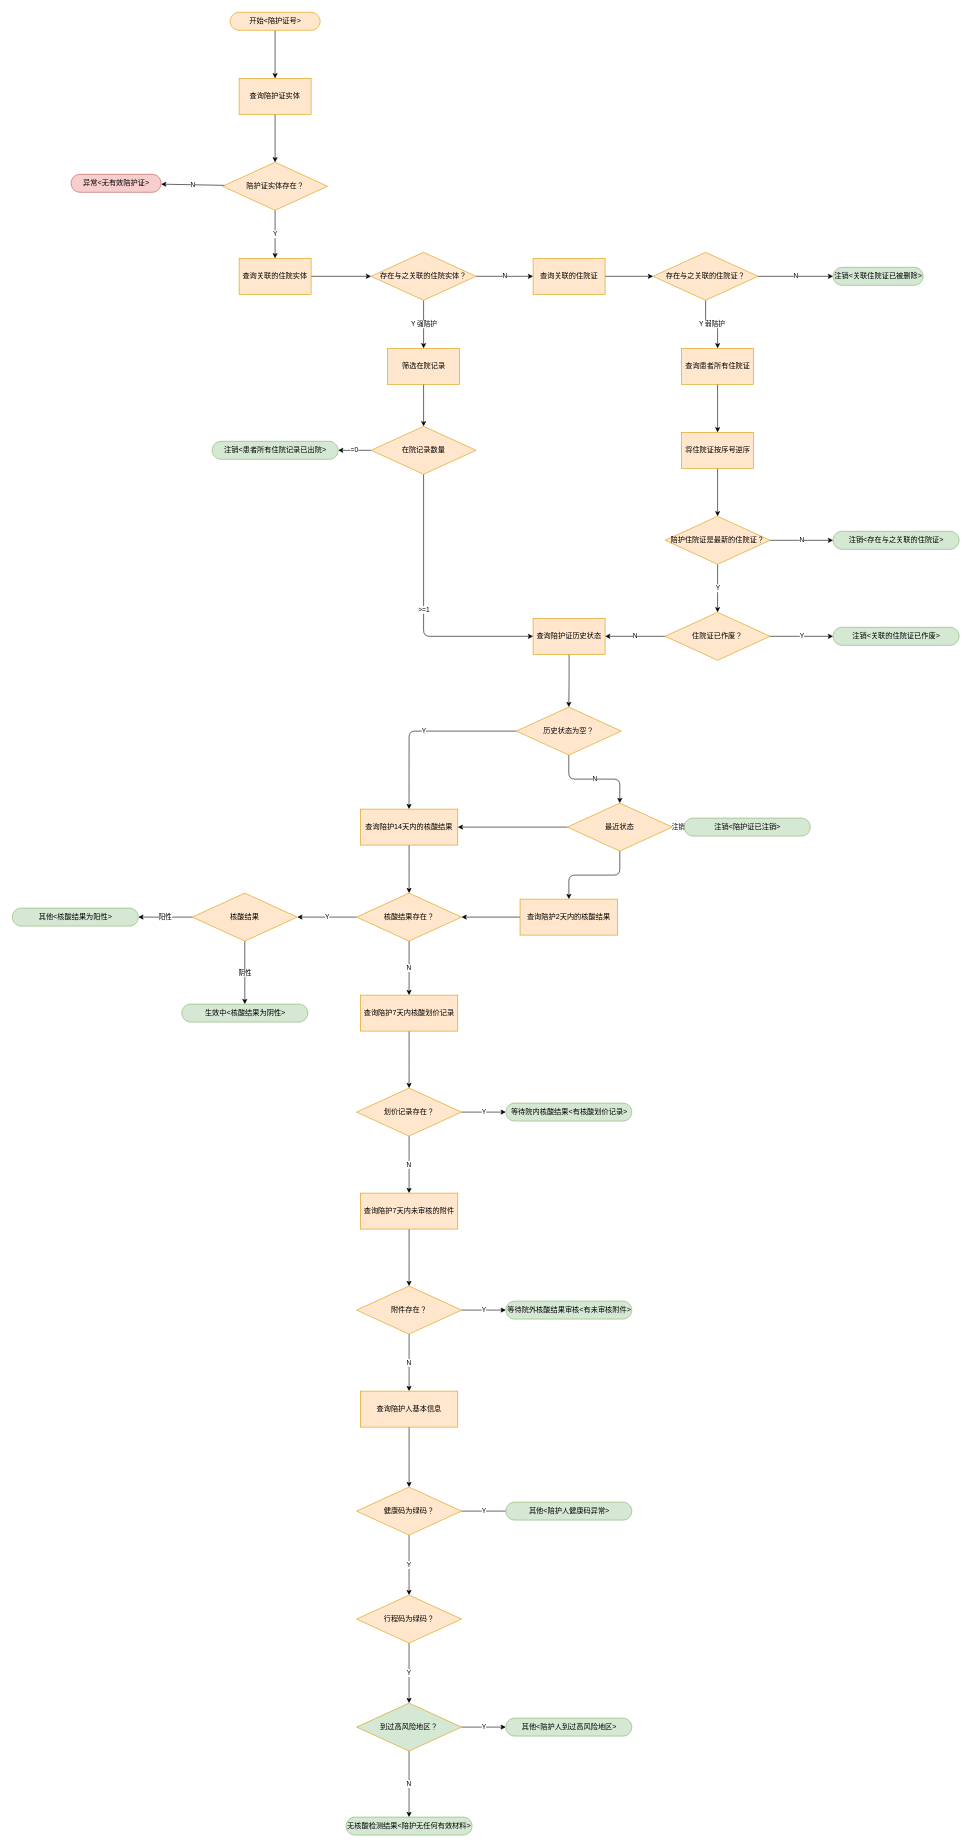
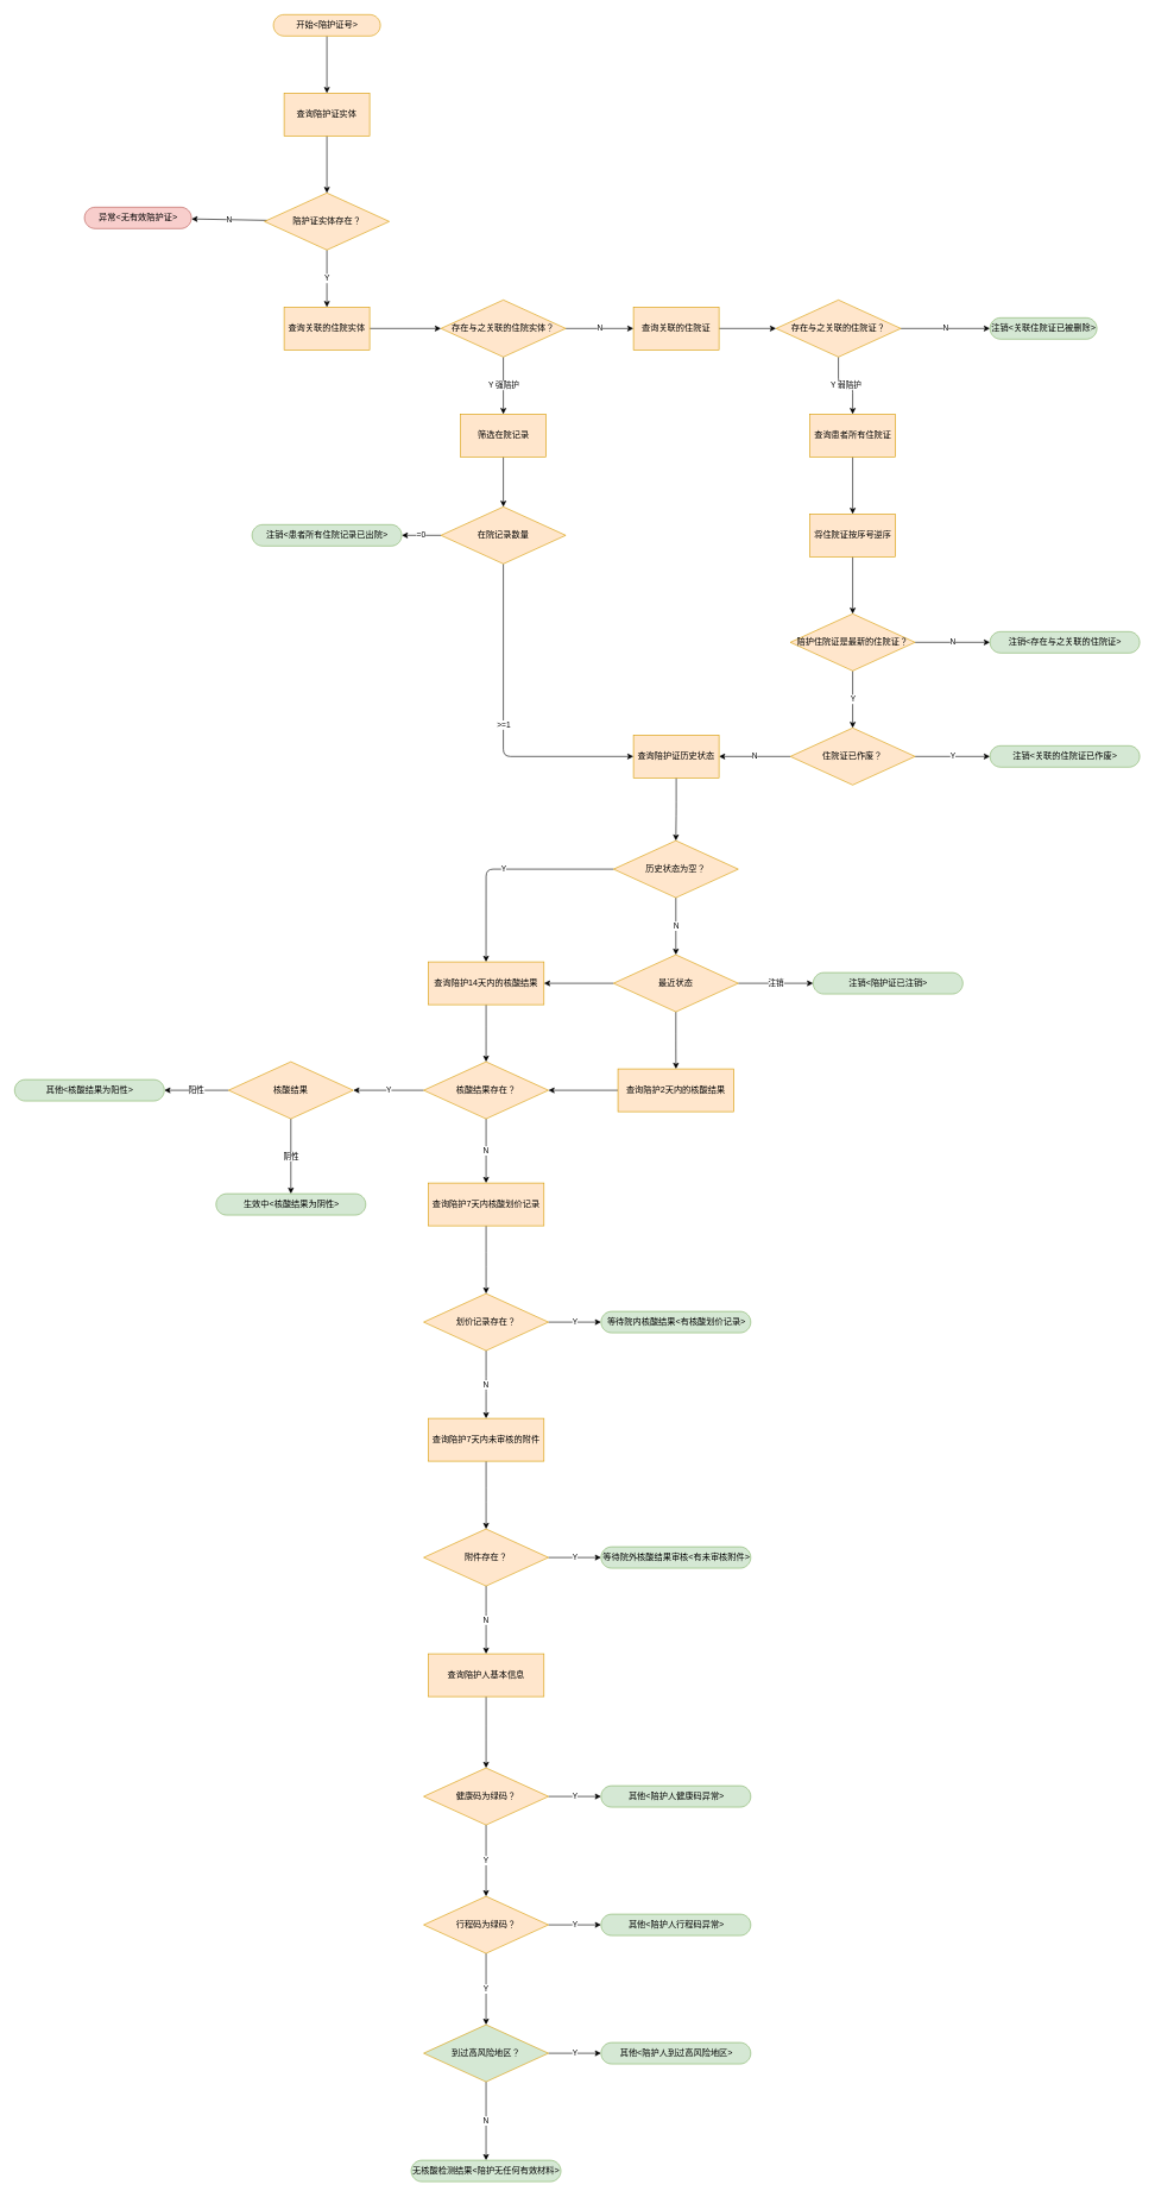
- <mxCell id="43" value="最近状态" style="rhombus;whiteSpace=wrap;html=1;dashed=0;strokeColor=#d79b00;fillColor=#ffe6cc;" parent="1" vertex="1"><mxGeometry x="945" y="1338" width="175" height="80" as="geometry" /></mxCell>
+ <mxCell id="43" value="最近状态" style="rhombus;whiteSpace=wrap;html=1;dashed=0;strokeColor=#d79b00;fillColor=#ffe6cc;" parent="1" vertex="1"><mxGeometry x="860" y="1338" width="175" height="80" as="geometry" /></mxCell>
- <mxCell id="72" value="Y" style="edgeStyle=orthogonalEdgeStyle;html=1;endArrow=none;" parent="1" source="73" target="80" edge="1"><mxGeometry relative="1" as="geometry" /></mxCell>
+ <mxCell id="72" value="Y" style="edgeStyle=orthogonalEdgeStyle;html=1;" parent="1" source="73" target="80" edge="1"><mxGeometry relative="1" as="geometry" /></mxCell>
+ <mxCell id="75" value="Y" style="edgeStyle=orthogonalEdgeStyle;html=1;" parent="1" source="76" target="81" edge="1"><mxGeometry relative="1" as="geometry" /></mxCell>
+ <mxCell id="81" value="其他&amp;lt;陪护人行程码异常&amp;gt;" style="html=1;dashed=0;whitespace=wrap;shape=mxgraph.dfd.start;fillColor=#d5e8d4;strokeColor=#82b366;" parent="1" vertex="1"><mxGeometry x="842.5" y="2683" width="210" height="30" as="geometry" /></mxCell>
